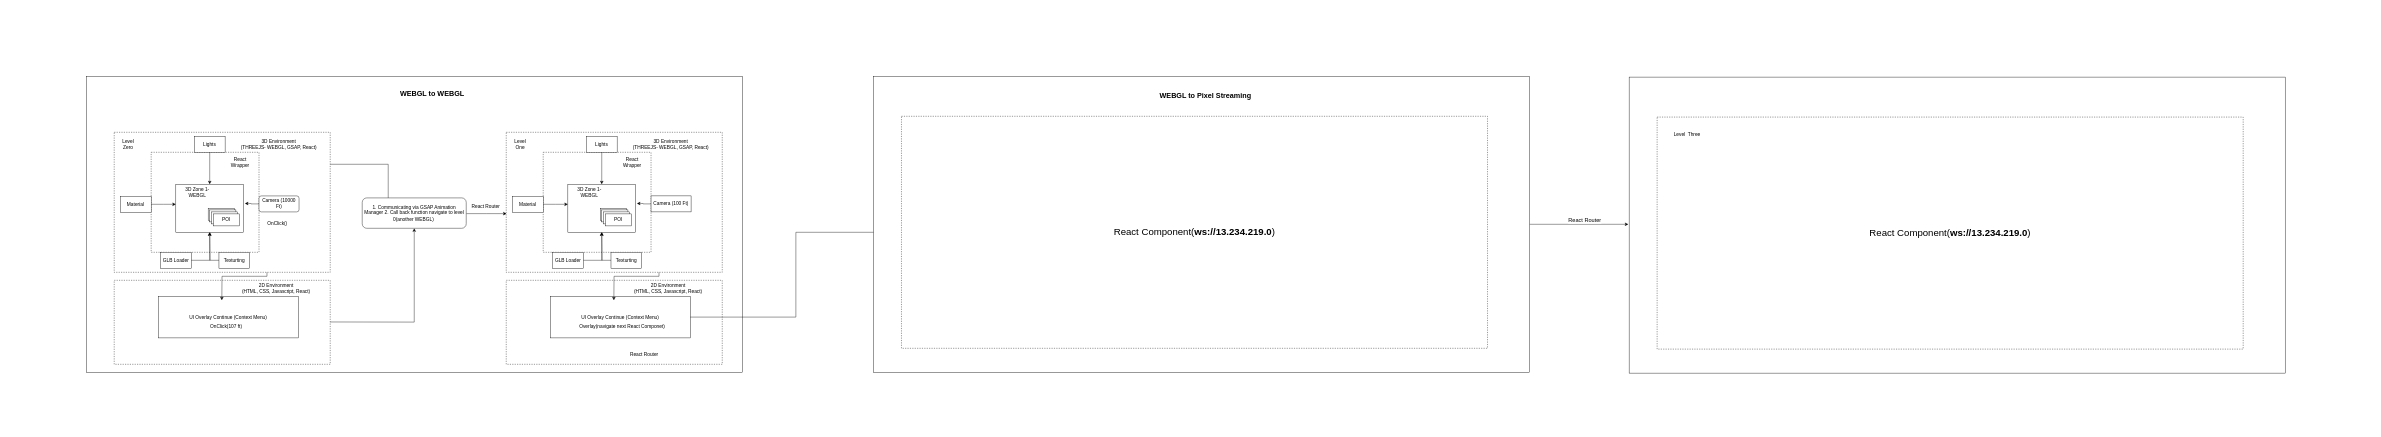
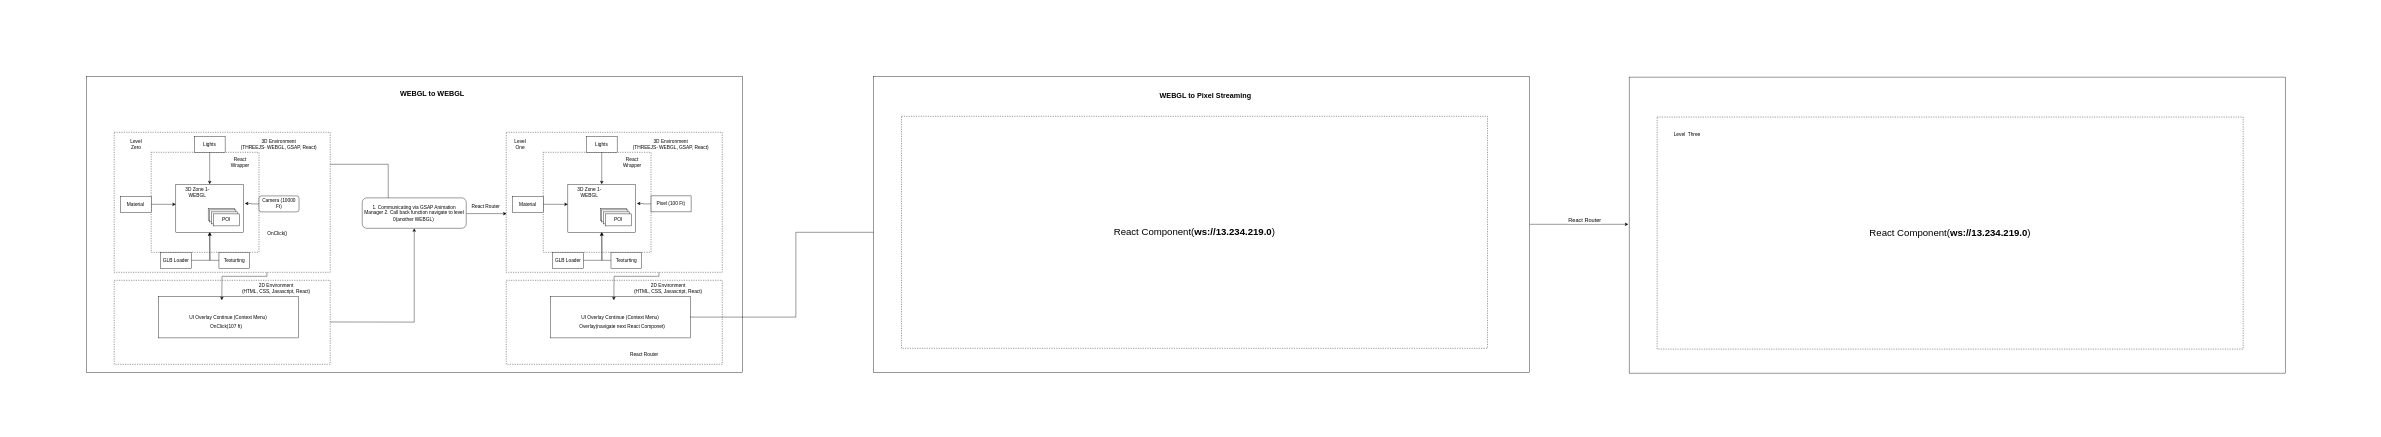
- <mxCell id="40" value="Level Zero" style="text;html=1;strokeColor=none;fillColor=none;align=center;verticalAlign=middle;whiteSpace=wrap;rounded=0;" vertex="1" parent="13"><mxGeometry x="7.701" y="15" width="53.908" height="30" as="geometry" /></mxCell>
+ <mxCell id="40" value="Level Zero" style="text;html=1;strokeColor=none;fillColor=none;align=center;verticalAlign=middle;whiteSpace=wrap;rounded=0;" vertex="1" parent="13"><mxGeometry x="27.701" y="15" width="53.908" height="30" as="geometry" /></mxCell>
- <mxCell id="49" value="Camera (100 Ft)" style="rounded=0;whiteSpace=wrap;html=1;" vertex="1" parent="41"><mxGeometry x="361.954" y="159" width="100.115" height="40" as="geometry" /></mxCell>
+ <mxCell id="49" value="Pixel (100 Ft)" style="rounded=0;whiteSpace=wrap;html=1;" vertex="1" parent="41"><mxGeometry x="361.954" y="159" width="100.115" height="40" as="geometry" /></mxCell>
- <mxCell id="38" value="OnClick()" style="text;html=1;strokeColor=none;fillColor=none;align=center;verticalAlign=middle;whiteSpace=wrap;rounded=0;" vertex="1" parent="13"><mxGeometry x="384.966" y="213" width="46.207" height="30" as="geometry" /></mxCell>
+ <mxCell id="38" value="OnClick()" style="text;html=1;strokeColor=none;fillColor=none;align=center;verticalAlign=middle;whiteSpace=wrap;rounded=0;" vertex="1" parent="13"><mxGeometry x="384.966" y="238" width="46.207" height="30" as="geometry" /></mxCell>
